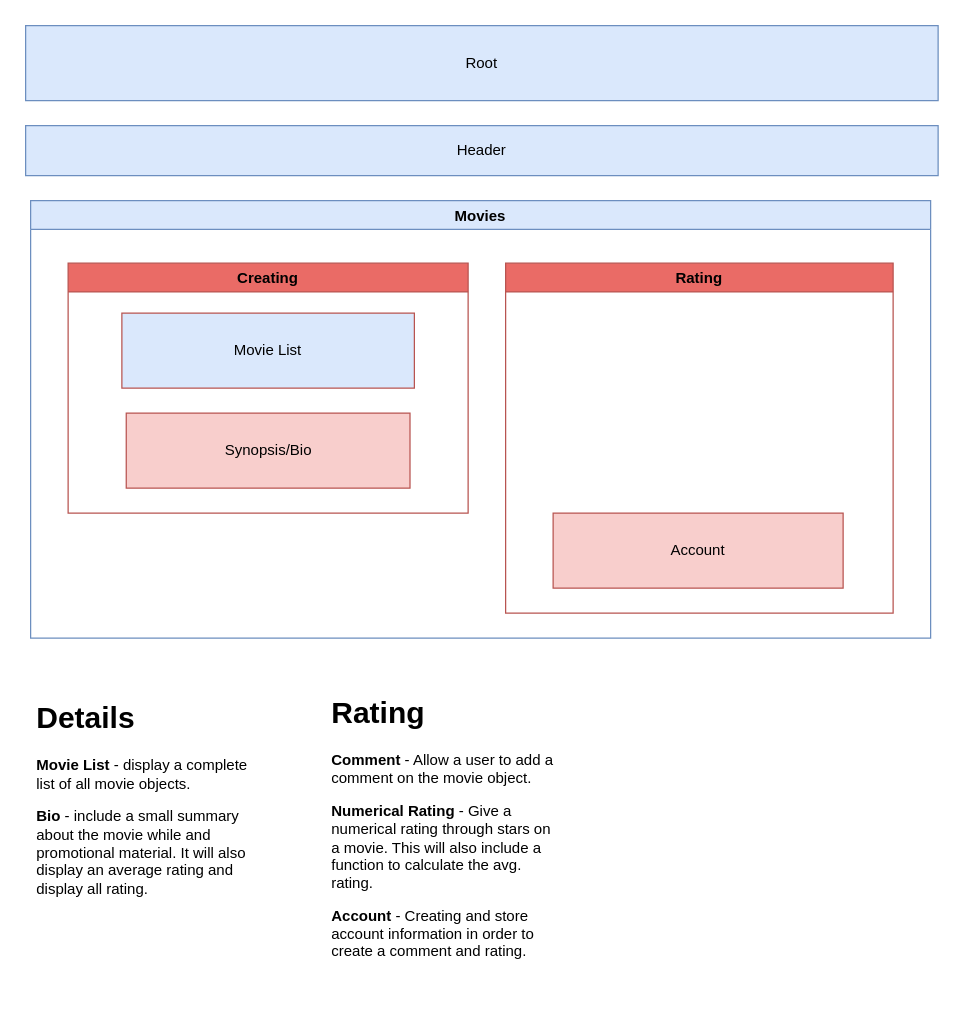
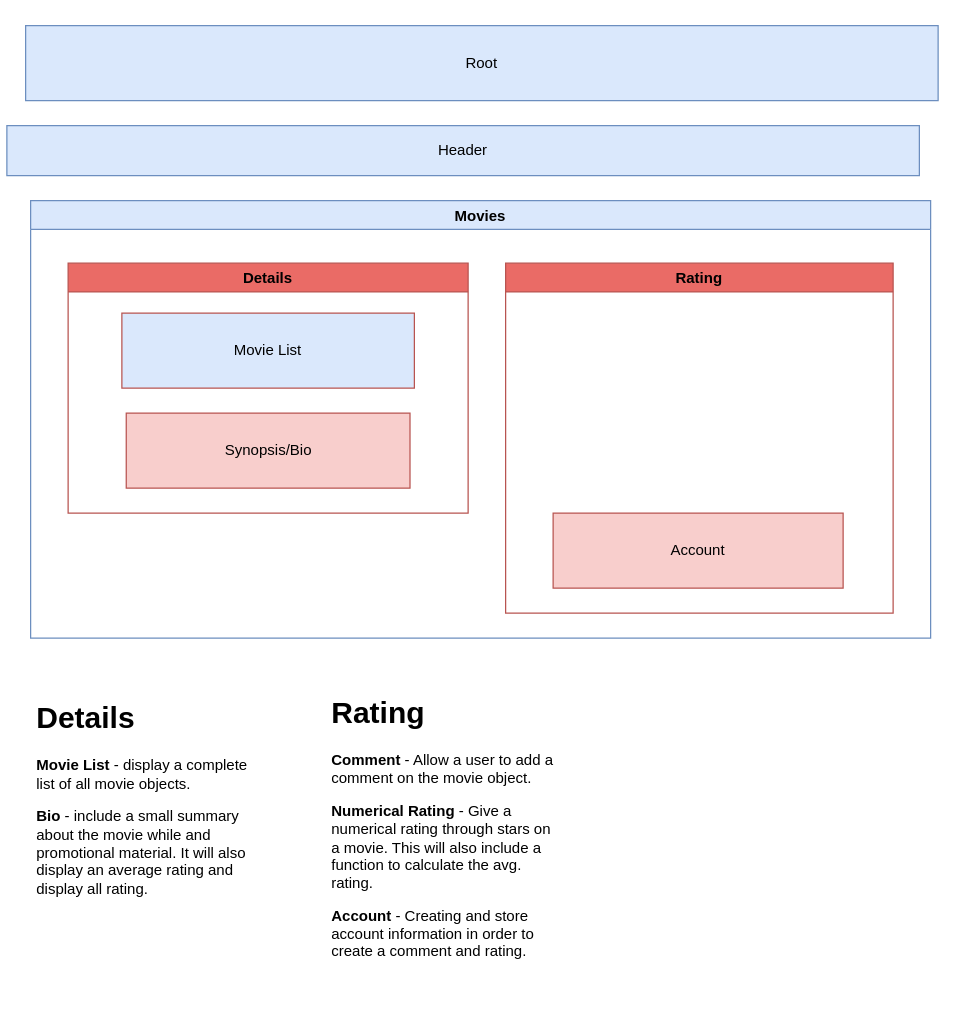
- <mxCell id="2" value="Header" style="rounded=0;whiteSpace=wrap;html=1;fillColor=#dae8fc;strokeColor=#6c8ebf;" vertex="1" parent="1"><mxGeometry x="20" y="100" width="730" height="40" as="geometry" /></mxCell>
+ <mxCell id="2" value="Header" style="rounded=0;whiteSpace=wrap;html=1;fillColor=#dae8fc;strokeColor=#6c8ebf;" vertex="1" parent="1"><mxGeometry x="5" y="100" width="730" height="40" as="geometry" /></mxCell>
- <mxCell id="4" value="Creating" style="swimlane;strokeColor=#b85450;fillColor=#EA6B66;" vertex="1" parent="3"><mxGeometry x="30" y="50" width="320" height="200" as="geometry" /></mxCell>
+ <mxCell id="4" value="Details" style="swimlane;strokeColor=#b85450;fillColor=#EA6B66;" vertex="1" parent="3"><mxGeometry x="30" y="50" width="320" height="200" as="geometry" /></mxCell>
